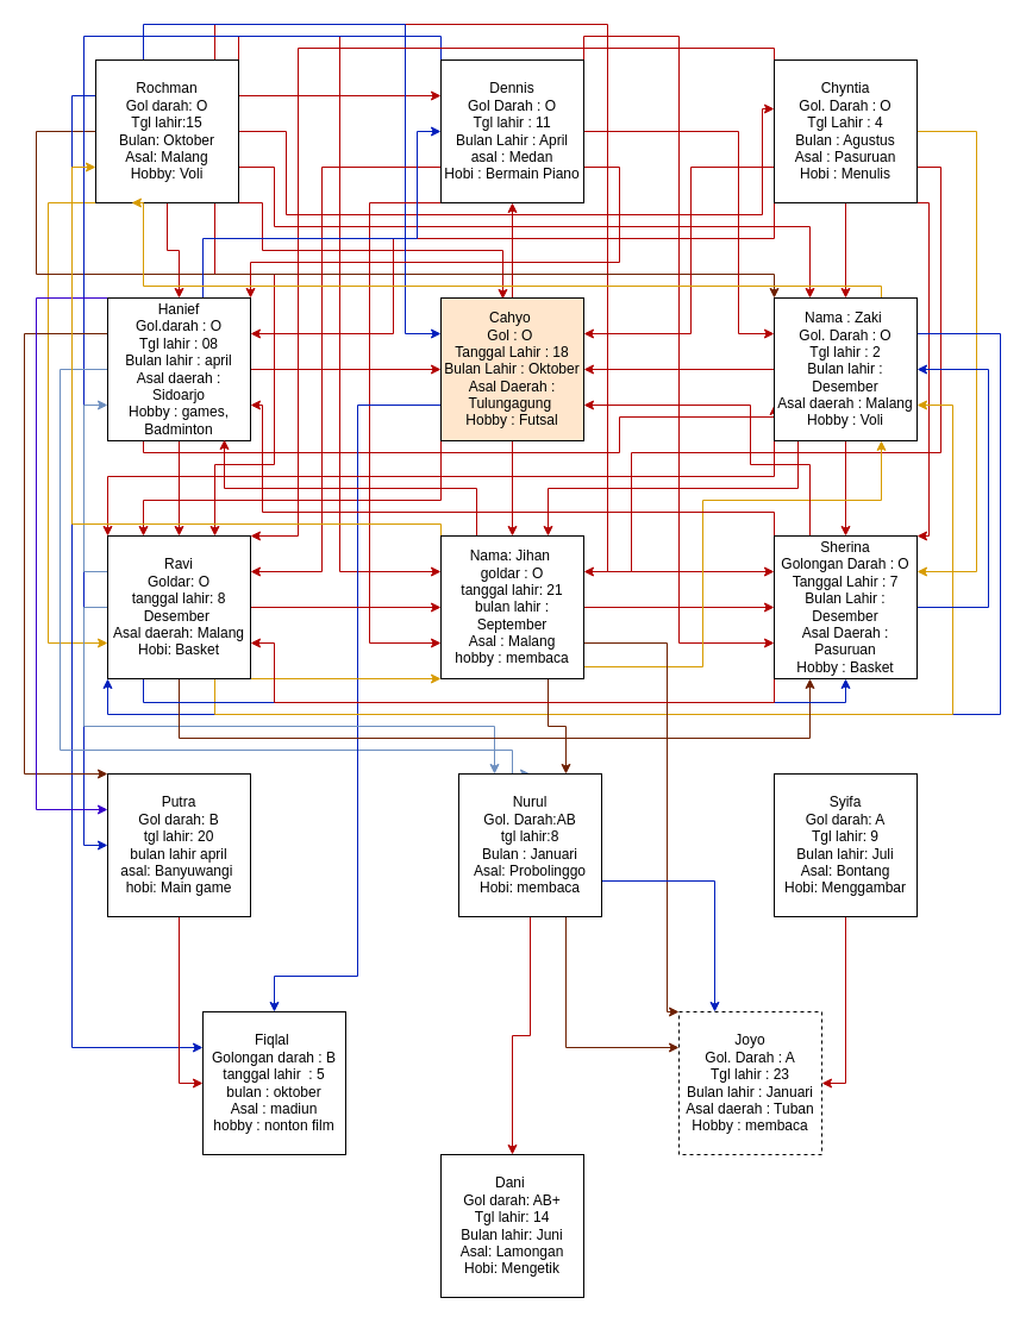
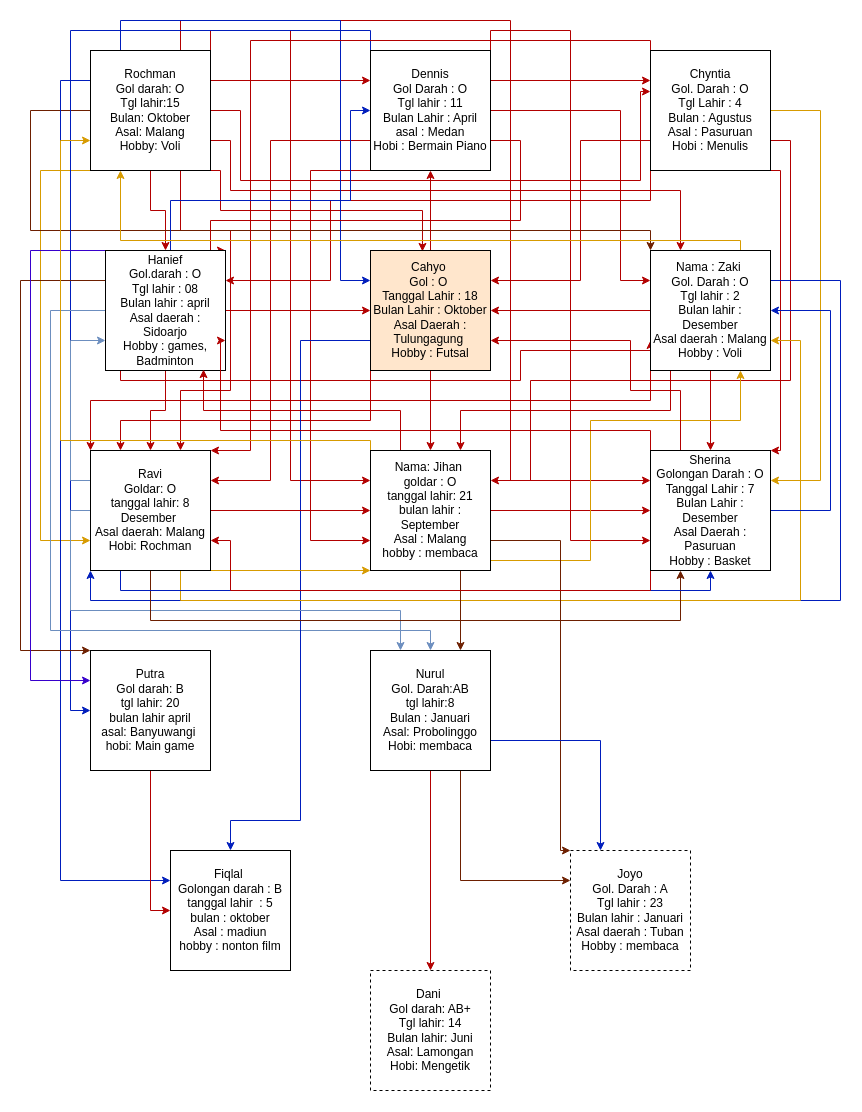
+ <mxCell id="15" style="edgeStyle=orthogonalEdgeStyle;rounded=0;orthogonalLoop=1;jettySize=auto;html=1;exitX=1;exitY=0.25;exitDx=0;exitDy=0;entryX=0;entryY=0.25;entryDx=0;entryDy=0;fillColor=#e51400;strokeColor=#B20000;" edge="1" parent="1" source="22" target="30"><mxGeometry relative="1" as="geometry" /></mxCell>
- <mxCell id="14" value="&lt;div&gt;Rochman&lt;/div&gt;&lt;div&gt;Gol darah: O&lt;/div&gt;&lt;div&gt;Tgl lahir:15&lt;/div&gt;&lt;div&gt;Bulan: Oktober&lt;/div&gt;&lt;div&gt;Asal: Malang&lt;/div&gt;&lt;div&gt;Hobby: Voli&lt;/div&gt;" style="whiteSpace=wrap;html=1;aspect=fixed;" vertex="1" parent="1"><mxGeometry x="80" y="50" width="120" height="120" as="geometry" /></mxCell>
+ <mxCell id="14" value="&lt;div&gt;Rochman&lt;/div&gt;&lt;div&gt;Gol darah: O&lt;/div&gt;&lt;div&gt;Tgl lahir:15&lt;/div&gt;&lt;div&gt;Bulan: Oktober&lt;/div&gt;&lt;div&gt;Asal: Malang&lt;/div&gt;&lt;div&gt;Hobby: Voli&lt;/div&gt;" style="whiteSpace=wrap;html=1;aspect=fixed;" vertex="1" parent="1"><mxGeometry x="90" y="50" width="120" height="120" as="geometry" /></mxCell>
- <mxCell id="23" style="edgeStyle=orthogonalEdgeStyle;rounded=0;orthogonalLoop=1;jettySize=auto;html=1;exitX=0.5;exitY=1;exitDx=0;exitDy=0;entryX=0.5;entryY=0;entryDx=0;entryDy=0;fillColor=#e51400;strokeColor=#B20000;" edge="1" parent="1" source="30" target="50"><mxGeometry relative="1" as="geometry" /></mxCell>
- <mxCell id="38" value="&lt;div&gt;Hanief&lt;/div&gt;&lt;div&gt;Gol.darah : O&lt;/div&gt;&lt;div&gt;Tgl lahir : 08&lt;/div&gt;&lt;div&gt;Bulan lahir : april&lt;/div&gt;&lt;div&gt;Asal daerah : Sidoarjo&lt;/div&gt;&lt;div&gt;Hobby : games, Badminton&lt;/div&gt;" style="whiteSpace=wrap;html=1;aspect=fixed;" vertex="1" parent="1"><mxGeometry x="90" y="250" width="120" height="120" as="geometry" /></mxCell>
+ <mxCell id="38" value="&lt;div&gt;Hanief&lt;/div&gt;&lt;div&gt;Gol.darah : O&lt;/div&gt;&lt;div&gt;Tgl lahir : 08&lt;/div&gt;&lt;div&gt;Bulan lahir : april&lt;/div&gt;&lt;div&gt;Asal daerah : Sidoarjo&lt;/div&gt;&lt;div&gt;Hobby : games, Badminton&lt;/div&gt;" style="whiteSpace=wrap;html=1;aspect=fixed;" vertex="1" parent="1"><mxGeometry x="105" y="250" width="120" height="120" as="geometry" /></mxCell>
- <mxCell id="58" value="&lt;div&gt;Ravi&lt;/div&gt;&lt;div&gt;Goldar: O&lt;/div&gt;&lt;div&gt;tanggal lahir: 8 Desember&amp;nbsp;&lt;/div&gt;&lt;div&gt;Asal daerah: Malang&lt;/div&gt;&lt;div&gt;Hobi: Basket&lt;/div&gt;" style="whiteSpace=wrap;html=1;aspect=fixed;" vertex="1" parent="1"><mxGeometry x="90" y="450" width="120" height="120" as="geometry" /></mxCell>
+ <mxCell id="58" value="&lt;div&gt;Ravi&lt;/div&gt;&lt;div&gt;Goldar: O&lt;/div&gt;&lt;div&gt;tanggal lahir: 8 Desember&amp;nbsp;&lt;/div&gt;&lt;div&gt;Asal daerah: Malang&lt;/div&gt;&lt;div&gt;Hobi: Rochman&lt;/div&gt;" style="whiteSpace=wrap;html=1;aspect=fixed;" vertex="1" parent="1"><mxGeometry x="90" y="450" width="120" height="120" as="geometry" /></mxCell>
- <mxCell id="74" value="&lt;div&gt;Nurul&lt;/div&gt;&lt;div&gt;Gol. Darah:AB&lt;/div&gt;&lt;div&gt;tgl lahir:8&lt;/div&gt;&lt;div&gt;Bulan : Januari&lt;/div&gt;&lt;div&gt;Asal: Probolinggo&lt;/div&gt;&lt;div&gt;Hobi: membaca&lt;/div&gt;" style="whiteSpace=wrap;html=1;aspect=fixed;" vertex="1" parent="1"><mxGeometry x="385" y="650" width="120" height="120" as="geometry" /></mxCell>
+ <mxCell id="74" value="&lt;div&gt;Nurul&lt;/div&gt;&lt;div&gt;Gol. Darah:AB&lt;/div&gt;&lt;div&gt;tgl lahir:8&lt;/div&gt;&lt;div&gt;Bulan : Januari&lt;/div&gt;&lt;div&gt;Asal: Probolinggo&lt;/div&gt;&lt;div&gt;Hobi: membaca&lt;/div&gt;" style="whiteSpace=wrap;html=1;aspect=fixed;" vertex="1" parent="1"><mxGeometry x="370" y="650" width="120" height="120" as="geometry" /></mxCell>
- <mxCell id="76" value="&lt;div&gt;Syifa&lt;/div&gt;&lt;div&gt;Gol darah: A&lt;/div&gt;&lt;div&gt;Tgl lahir: 9&lt;/div&gt;&lt;div&gt;Bulan lahir: Juli&lt;/div&gt;&lt;div&gt;Asal: Bontang&lt;/div&gt;&lt;div&gt;Hobi: Menggambar&lt;/div&gt;" style="whiteSpace=wrap;html=1;aspect=fixed;" vertex="1" parent="1"><mxGeometry x="650" y="650" width="120" height="120" as="geometry" /></mxCell>
- <mxCell id="75" style="edgeStyle=orthogonalEdgeStyle;rounded=0;orthogonalLoop=1;jettySize=auto;html=1;exitX=0.5;exitY=1;exitDx=0;exitDy=0;entryX=1;entryY=0.5;entryDx=0;entryDy=0;fillColor=#e51400;strokeColor=#B20000;" edge="1" parent="1" source="76" target="80"><mxGeometry relative="1" as="geometry" /></mxCell>
- <mxCell id="79" value="&lt;div&gt;Dani&amp;nbsp;&lt;/div&gt;&lt;div&gt;Gol darah: AB+&lt;/div&gt;&lt;div&gt;Tgl lahir: 14&lt;/div&gt;&lt;div&gt;Bulan lahir: Juni&lt;/div&gt;&lt;div&gt;Asal: Lamongan&lt;/div&gt;&lt;div&gt;Hobi: Mengetik&lt;/div&gt;" style="whiteSpace=wrap;html=1;aspect=fixed;" vertex="1" parent="1"><mxGeometry x="370" y="970" width="120" height="120" as="geometry" /></mxCell>
+ <mxCell id="79" value="&lt;div&gt;Dani&amp;nbsp;&lt;/div&gt;&lt;div&gt;Gol darah: AB+&lt;/div&gt;&lt;div&gt;Tgl lahir: 14&lt;/div&gt;&lt;div&gt;Bulan lahir: Juni&lt;/div&gt;&lt;div&gt;Asal: Lamongan&lt;/div&gt;&lt;div&gt;Hobi: Mengetik&lt;/div&gt;" style="whiteSpace=wrap;html=1;aspect=fixed;dashed=1;" vertex="1" parent="1"><mxGeometry x="370" y="970" width="120" height="120" as="geometry" /></mxCell>
